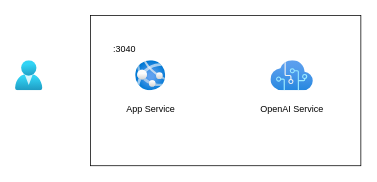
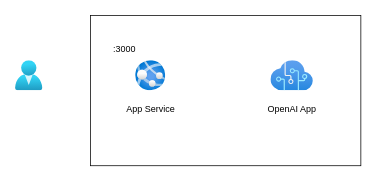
- <mxCell id="8" value=":3040" style="text;html=1;align=center;verticalAlign=middle;resizable=0;points=[];autosize=1;strokeColor=none;fillColor=none;" vertex="1" parent="1"><mxGeometry x="140" y="50" width="50" height="30" as="geometry" /></mxCell>
+ <mxCell id="8" value=":3000" style="text;html=1;align=center;verticalAlign=middle;resizable=0;points=[];autosize=1;strokeColor=none;fillColor=none;" vertex="1" parent="1"><mxGeometry x="140" y="50" width="50" height="30" as="geometry" /></mxCell>
- <mxCell id="6" value="OpenAI Service" style="text;html=1;align=center;verticalAlign=middle;resizable=0;points=[];autosize=1;strokeColor=none;fillColor=none;" parent="1" vertex="1"><mxGeometry x="333.33" y="130" width="110" height="30" as="geometry" /></mxCell>
+ <mxCell id="6" value="OpenAI App" style="text;html=1;align=center;verticalAlign=middle;resizable=0;points=[];autosize=1;strokeColor=none;fillColor=none;" parent="1" vertex="1"><mxGeometry x="333.33" y="130" width="110" height="30" as="geometry" /></mxCell>
